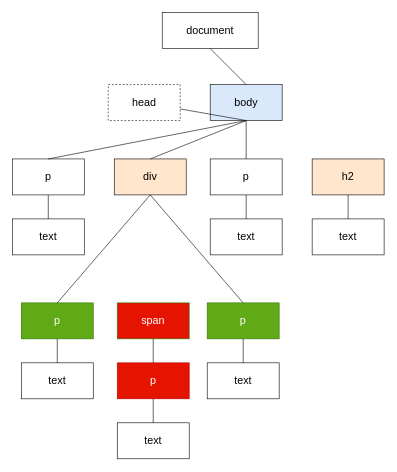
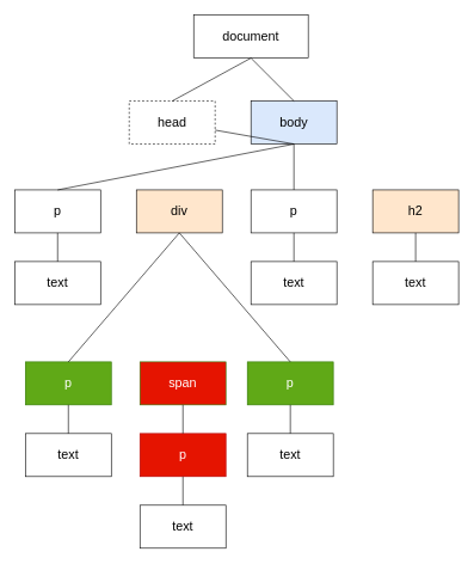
+ <mxCell id="20" value="" style="endArrow=none;html=1;fontSize=18;entryX=0.5;entryY=1;entryDx=0;entryDy=0;exitX=0.5;exitY=0;exitDx=0;exitDy=0;" edge="1" parent="1" source="3" target="2"><mxGeometry width="50" height="50" relative="1" as="geometry"><mxPoint x="300" y="490" as="sourcePoint" /><mxPoint x="350" y="440" as="targetPoint" /></mxGeometry></mxCell>
- <mxCell id="23" value="" style="endArrow=none;html=1;fontSize=18;entryX=0.5;entryY=1;entryDx=0;entryDy=0;exitX=0.5;exitY=0;exitDx=0;exitDy=0;" edge="1" parent="1" source="8" target="4"><mxGeometry width="50" height="50" relative="1" as="geometry"><mxPoint x="350" y="574" as="sourcePoint" /><mxPoint x="400" y="524" as="targetPoint" /></mxGeometry></mxCell>
